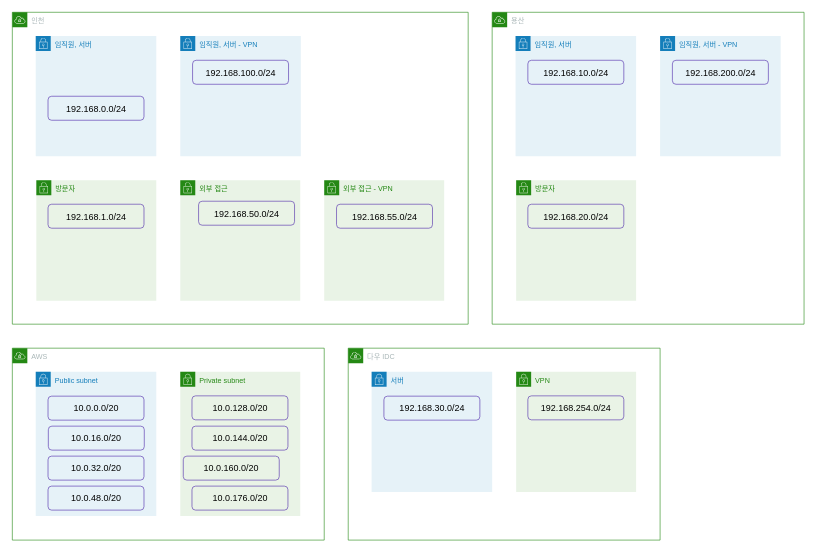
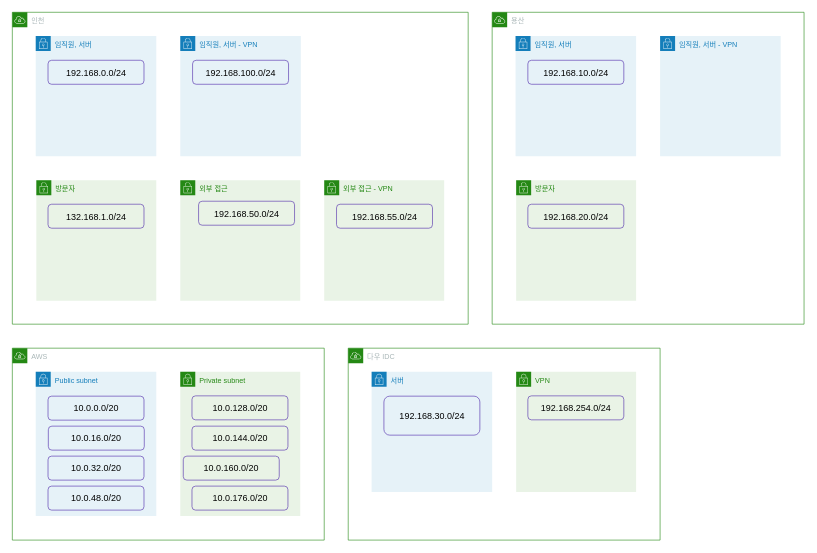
- <mxCell id="19" value="&lt;font style=&quot;font-size: 15px;&quot;&gt;192.168.200.0/24&lt;/font&gt;" style="rounded=1;whiteSpace=wrap;html=1;fillColor=none;strokeWidth=1;strokeColor=#4d27aa;glass=0;shadow=0;" parent="18" vertex="1"><mxGeometry x="20.5" y="40.5" width="160" height="40" as="geometry" /></mxCell>
- <mxCell id="4" value="&lt;font style=&quot;font-size: 15px;&quot;&gt;192.168.0.0/24&lt;/font&gt;" style="rounded=1;whiteSpace=wrap;html=1;fillColor=none;strokeWidth=1;strokeColor=#4d27aa;glass=0;shadow=0;" parent="3" vertex="1"><mxGeometry x="20.5" y="100.5" width="160" height="40" as="geometry" /></mxCell>
+ <mxCell id="4" value="&lt;font style=&quot;font-size: 15px;&quot;&gt;192.168.0.0/24&lt;/font&gt;" style="rounded=1;whiteSpace=wrap;html=1;fillColor=none;strokeWidth=1;strokeColor=#4d27aa;glass=0;shadow=0;" parent="3" vertex="1"><mxGeometry x="20.5" y="40.5" width="160" height="40" as="geometry" /></mxCell>
- <mxCell id="6" value="&lt;font style=&quot;font-size: 15px;&quot;&gt;192.168.1.0/24&lt;/font&gt;" style="rounded=1;whiteSpace=wrap;html=1;fillColor=none;strokeWidth=1;strokeColor=#4d27aa;glass=0;shadow=0;" parent="5" vertex="1"><mxGeometry x="19.5" y="40" width="160" height="40" as="geometry" /></mxCell>
+ <mxCell id="6" value="&lt;font style=&quot;font-size: 15px;&quot;&gt;132.168.1.0/24&lt;/font&gt;" style="rounded=1;whiteSpace=wrap;html=1;fillColor=none;strokeWidth=1;strokeColor=#4d27aa;glass=0;shadow=0;" parent="5" vertex="1"><mxGeometry x="19.5" y="40" width="160" height="40" as="geometry" /></mxCell>
- <mxCell id="33" value="&lt;font style=&quot;font-size: 15px;&quot;&gt;192.168.30.0/24&lt;/font&gt;" style="rounded=1;whiteSpace=wrap;html=1;fillColor=none;strokeWidth=1;strokeColor=#4d27aa;glass=0;shadow=0;" parent="32" vertex="1"><mxGeometry x="20.5" y="40.5" width="160" height="40" as="geometry" /></mxCell>
+ <mxCell id="33" value="&lt;font style=&quot;font-size: 15px;&quot;&gt;192.168.30.0/24&lt;/font&gt;" style="rounded=1;whiteSpace=wrap;html=1;fillColor=none;strokeWidth=1;strokeColor=#4d27aa;glass=0;shadow=0;" parent="32" vertex="1"><mxGeometry x="20.5" y="40.5" width="160" height="65" as="geometry" /></mxCell>
